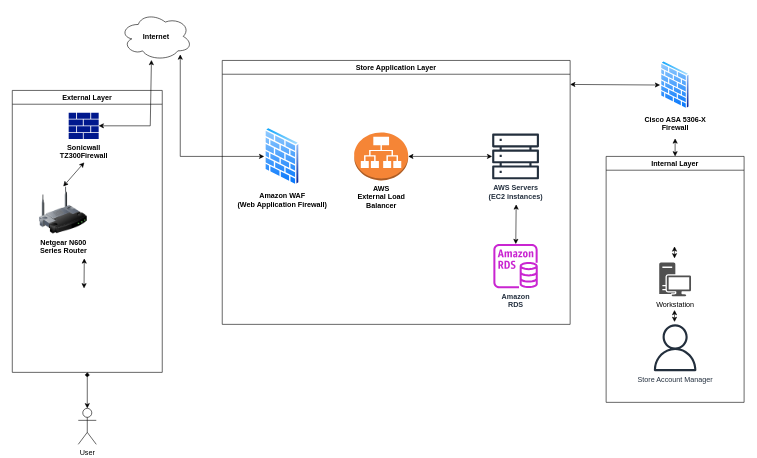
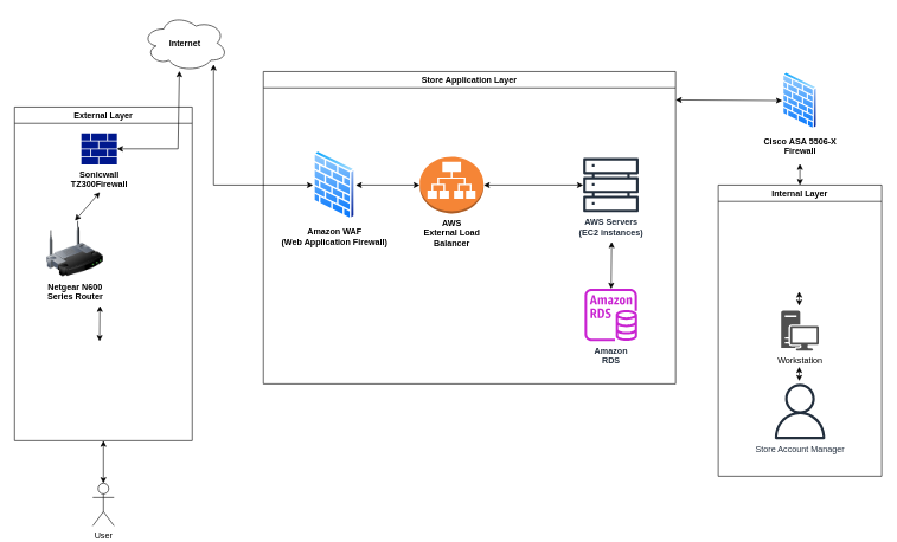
- <mxCell id="14" value="&lt;b&gt;Cisco ASA 5306-X&lt;br&gt;Firewall&lt;/b&gt;" style="image;aspect=fixed;perimeter=ellipsePerimeter;html=1;align=center;shadow=0;dashed=0;spacingTop=3;image=img/lib/active_directory/firewall.svg;" parent="1" vertex="1"><mxGeometry x="1100" y="100" width="50" height="81.97" as="geometry" /></mxCell>
+ <mxCell id="14" value="&lt;b&gt;Cisco ASA 5506-X&lt;br&gt;Firewall&lt;/b&gt;" style="image;aspect=fixed;perimeter=ellipsePerimeter;html=1;align=center;shadow=0;dashed=0;spacingTop=3;image=img/lib/active_directory/firewall.svg;" parent="1" vertex="1"><mxGeometry x="1100" y="100" width="50" height="81.97" as="geometry" /></mxCell>
+ <mxCell id="11" value="" style="endArrow=classic;startArrow=classic;html=1;rounded=0;exitX=1;exitY=0.5;exitDx=0;exitDy=0;entryX=0;entryY=0.5;entryDx=0;entryDy=0;entryPerimeter=0;" parent="7" source="8" target="9" edge="1"><mxGeometry width="50" height="50" relative="1" as="geometry"><mxPoint x="140" y="250" as="sourcePoint" /><mxPoint x="240" y="250" as="targetPoint" /></mxGeometry></mxCell>
- <mxCell id="23" value="" style="endArrow=diamond;html=1;rounded=0;exitX=0.5;exitY=0;exitDx=0;exitDy=0;exitPerimeter=0;entryX=0.5;entryY=1;entryDx=0;entryDy=0;startArrow=classic;startFill=1;" parent="1" source="18" target="2" edge="1"><mxGeometry width="50" height="50" relative="1" as="geometry"><mxPoint x="310" y="750" as="sourcePoint" /><mxPoint x="250" y="630" as="targetPoint" /><Array as="points" /></mxGeometry></mxCell>
+ <mxCell id="23" value="" style="endArrow=classic;html=1;rounded=0;exitX=0.5;exitY=0;exitDx=0;exitDy=0;exitPerimeter=0;entryX=0.5;entryY=1;entryDx=0;entryDy=0;startArrow=classic;startFill=1;" parent="1" source="18" target="2" edge="1"><mxGeometry width="50" height="50" relative="1" as="geometry"><mxPoint x="310" y="750" as="sourcePoint" /><mxPoint x="250" y="630" as="targetPoint" /><Array as="points" /></mxGeometry></mxCell>
